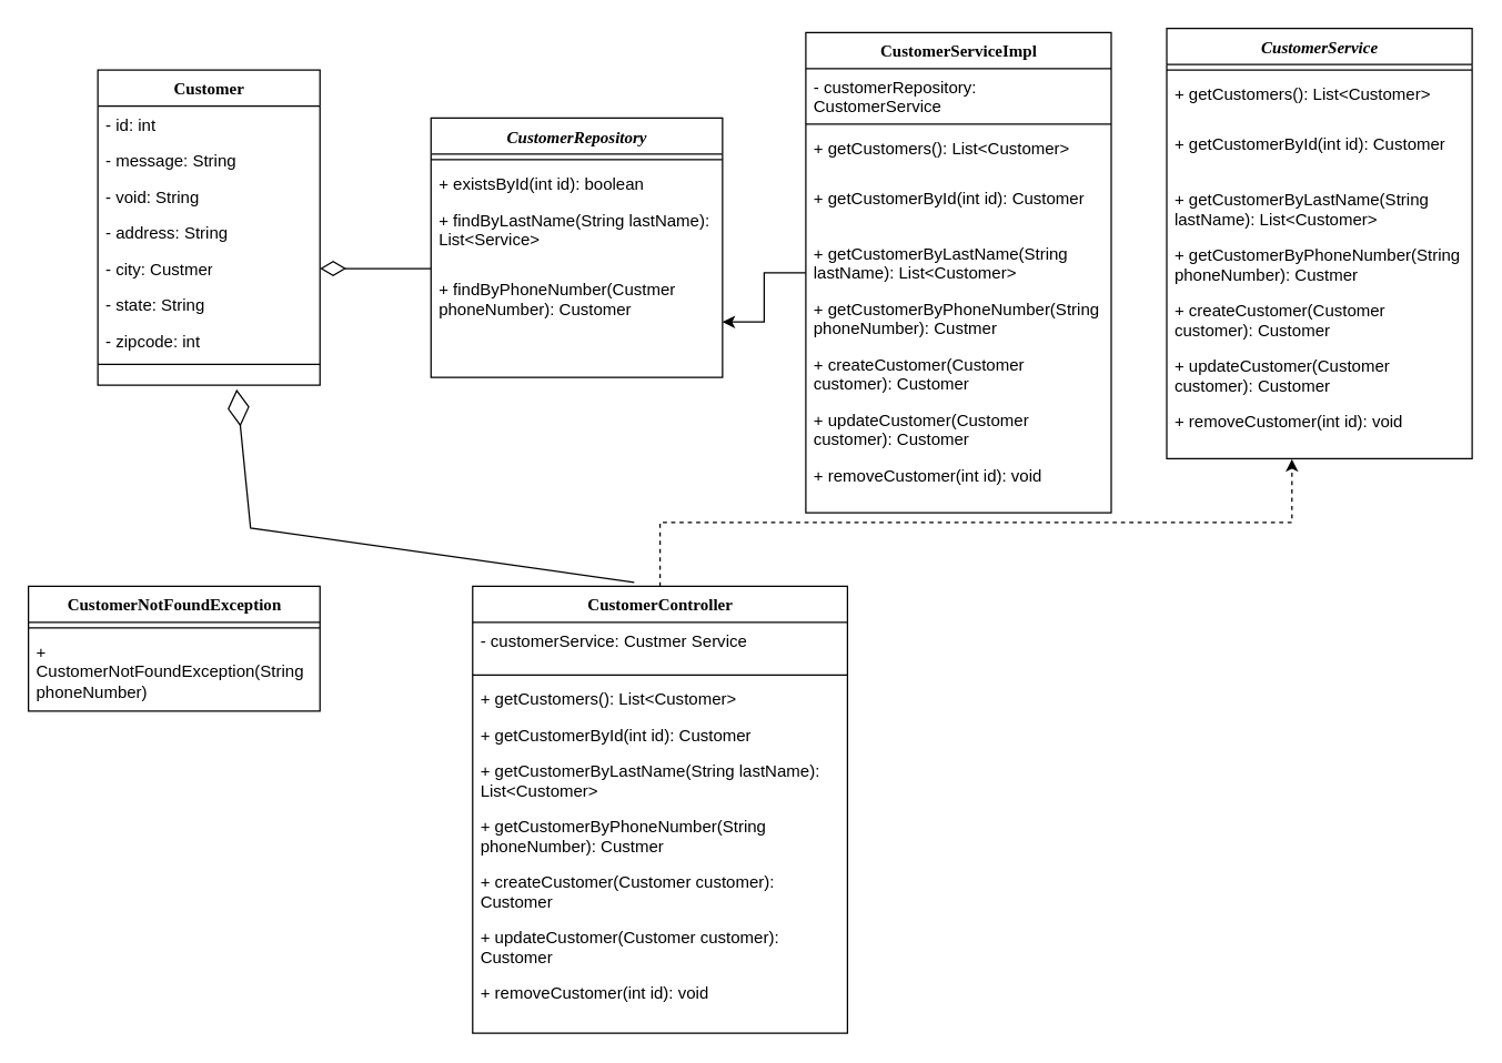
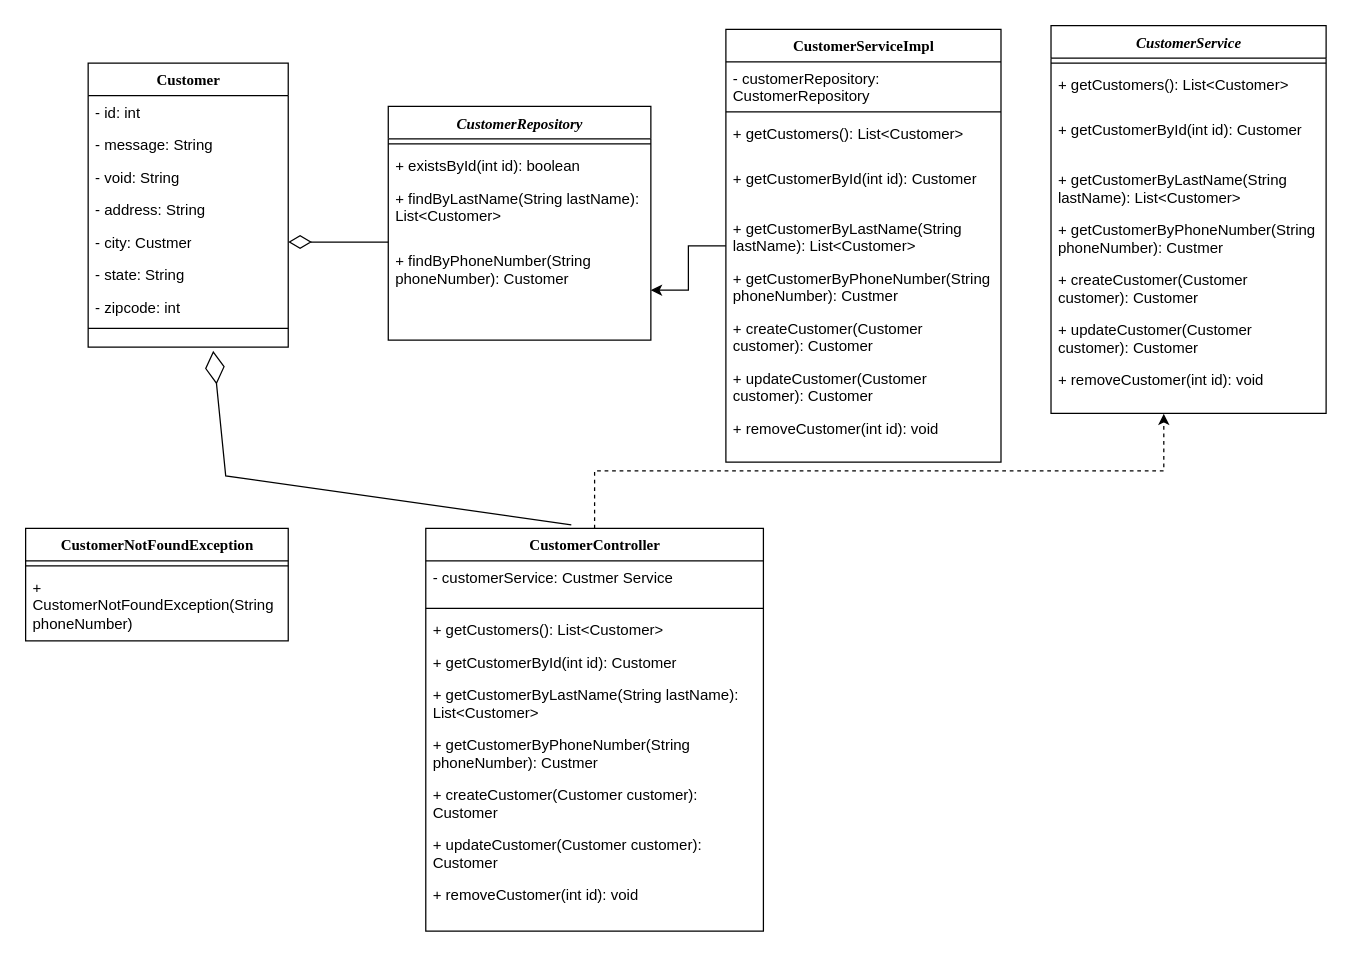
- <mxCell id="18" value="- customerRepository: CustomerService" style="text;html=1;strokeColor=none;fillColor=none;align=left;verticalAlign=top;spacingLeft=4;spacingRight=4;whiteSpace=wrap;overflow=hidden;rotatable=0;points=[[0,0.5],[1,0.5]];portConstraint=eastwest;" vertex="1" parent="17"><mxGeometry y="26" width="220" height="36" as="geometry" /></mxCell>
+ <mxCell id="18" value="- customerRepository: CustomerRepository" style="text;html=1;strokeColor=none;fillColor=none;align=left;verticalAlign=top;spacingLeft=4;spacingRight=4;whiteSpace=wrap;overflow=hidden;rotatable=0;points=[[0,0.5],[1,0.5]];portConstraint=eastwest;" vertex="1" parent="17"><mxGeometry y="26" width="220" height="36" as="geometry" /></mxCell>
- <mxCell id="14" value="+ findByLastName(String lastName): List&amp;lt;Service&amp;gt;" style="text;html=1;strokeColor=none;fillColor=none;align=left;verticalAlign=top;spacingLeft=4;spacingRight=4;whiteSpace=wrap;overflow=hidden;rotatable=0;points=[[0,0.5],[1,0.5]];portConstraint=eastwest;" parent="11" vertex="1"><mxGeometry y="60" width="210" height="50" as="geometry" /></mxCell>
+ <mxCell id="14" value="+ findByLastName(String lastName): List&amp;lt;Customer&amp;gt;" style="text;html=1;strokeColor=none;fillColor=none;align=left;verticalAlign=top;spacingLeft=4;spacingRight=4;whiteSpace=wrap;overflow=hidden;rotatable=0;points=[[0,0.5],[1,0.5]];portConstraint=eastwest;" parent="11" vertex="1"><mxGeometry y="60" width="210" height="50" as="geometry" /></mxCell>
- <mxCell id="15" value="+ findByPhoneNumber(Custmer phoneNumber): Customer" style="text;html=1;strokeColor=none;fillColor=none;align=left;verticalAlign=top;spacingLeft=4;spacingRight=4;whiteSpace=wrap;overflow=hidden;rotatable=0;points=[[0,0.5],[1,0.5]];portConstraint=eastwest;" parent="11" vertex="1"><mxGeometry y="110" width="210" height="74" as="geometry" /></mxCell>
+ <mxCell id="15" value="+ findByPhoneNumber(String phoneNumber): Customer" style="text;html=1;strokeColor=none;fillColor=none;align=left;verticalAlign=top;spacingLeft=4;spacingRight=4;whiteSpace=wrap;overflow=hidden;rotatable=0;points=[[0,0.5],[1,0.5]];portConstraint=eastwest;" parent="11" vertex="1"><mxGeometry y="110" width="210" height="74" as="geometry" /></mxCell>
